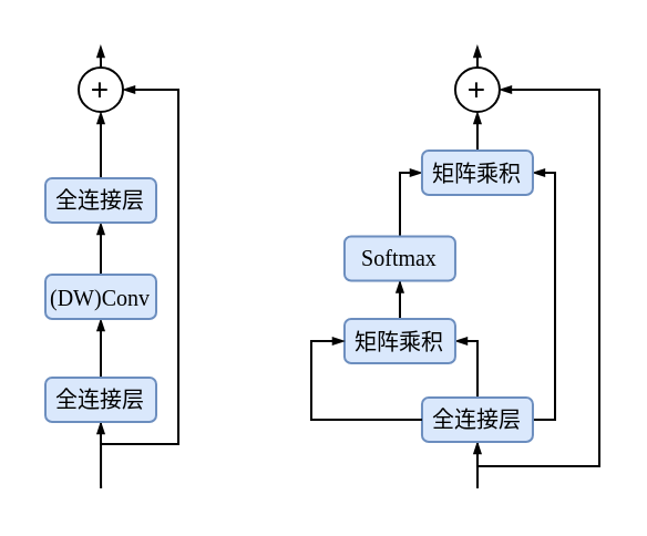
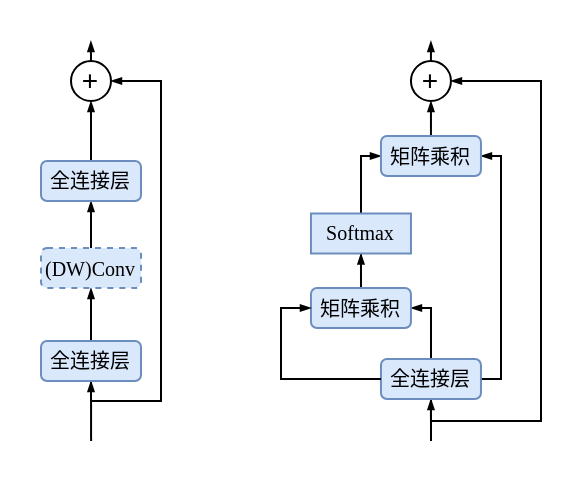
- <mxCell id="20" value="&lt;span style=&quot;font-size: 10px;&quot;&gt;&lt;font face=&quot;Times New Roman&quot;&gt;Softmax&lt;/font&gt;&lt;/span&gt;" style="rounded=1;whiteSpace=wrap;html=1;fillColor=#dae8fc;strokeColor=#6c8ebf;" parent="1" vertex="1"><mxGeometry x="154.98" y="106.25" width="50" height="20" as="geometry" /></mxCell>
+ <mxCell id="20" value="&lt;span style=&quot;font-size: 10px;&quot;&gt;&lt;font face=&quot;Times New Roman&quot;&gt;Softmax&lt;/font&gt;&lt;/span&gt;" style="whiteSpace=wrap;html=1;fillColor=#dae8fc;strokeColor=#6c8ebf;rounded=0;" parent="1" vertex="1"><mxGeometry x="154.98" y="106.25" width="50" height="20" as="geometry" /></mxCell>
- <mxCell id="7" value="&lt;span style=&quot;font-size: 10px;&quot;&gt;&lt;font face=&quot;Times New Roman&quot;&gt;(DW)Conv&lt;/font&gt;&lt;/span&gt;" style="rounded=1;whiteSpace=wrap;html=1;fillColor=#dae8fc;strokeColor=#6c8ebf;" parent="1" vertex="1"><mxGeometry x="20" y="123.5" width="50" height="20" as="geometry" /></mxCell>
+ <mxCell id="7" value="&lt;span style=&quot;font-size: 10px;&quot;&gt;&lt;font face=&quot;Times New Roman&quot;&gt;(DW)Conv&lt;/font&gt;&lt;/span&gt;" style="rounded=1;whiteSpace=wrap;html=1;fillColor=#dae8fc;strokeColor=#6c8ebf;dashed=1;" parent="1" vertex="1"><mxGeometry x="20" y="123.5" width="50" height="20" as="geometry" /></mxCell>
